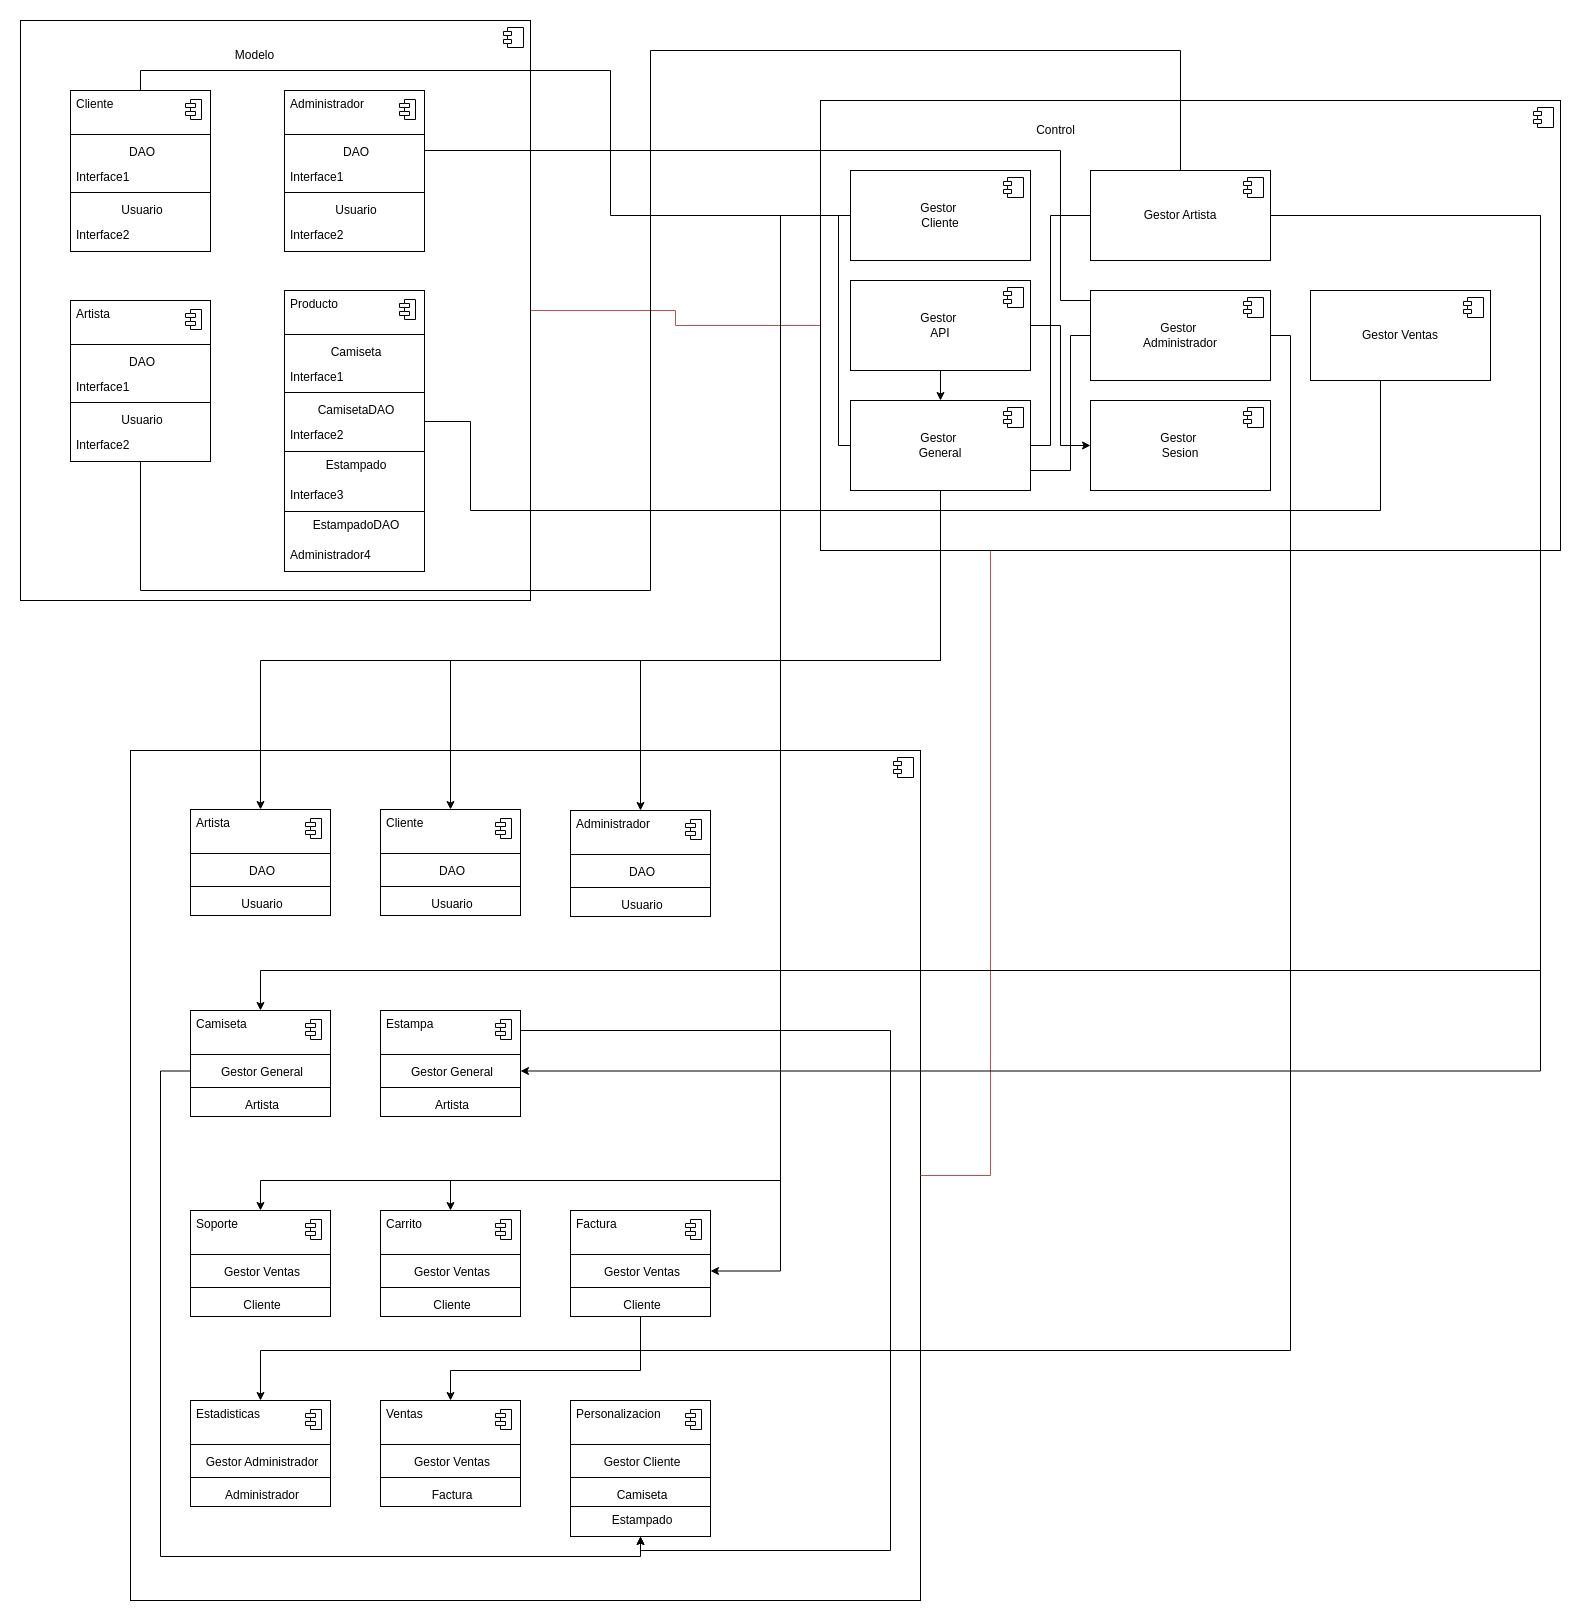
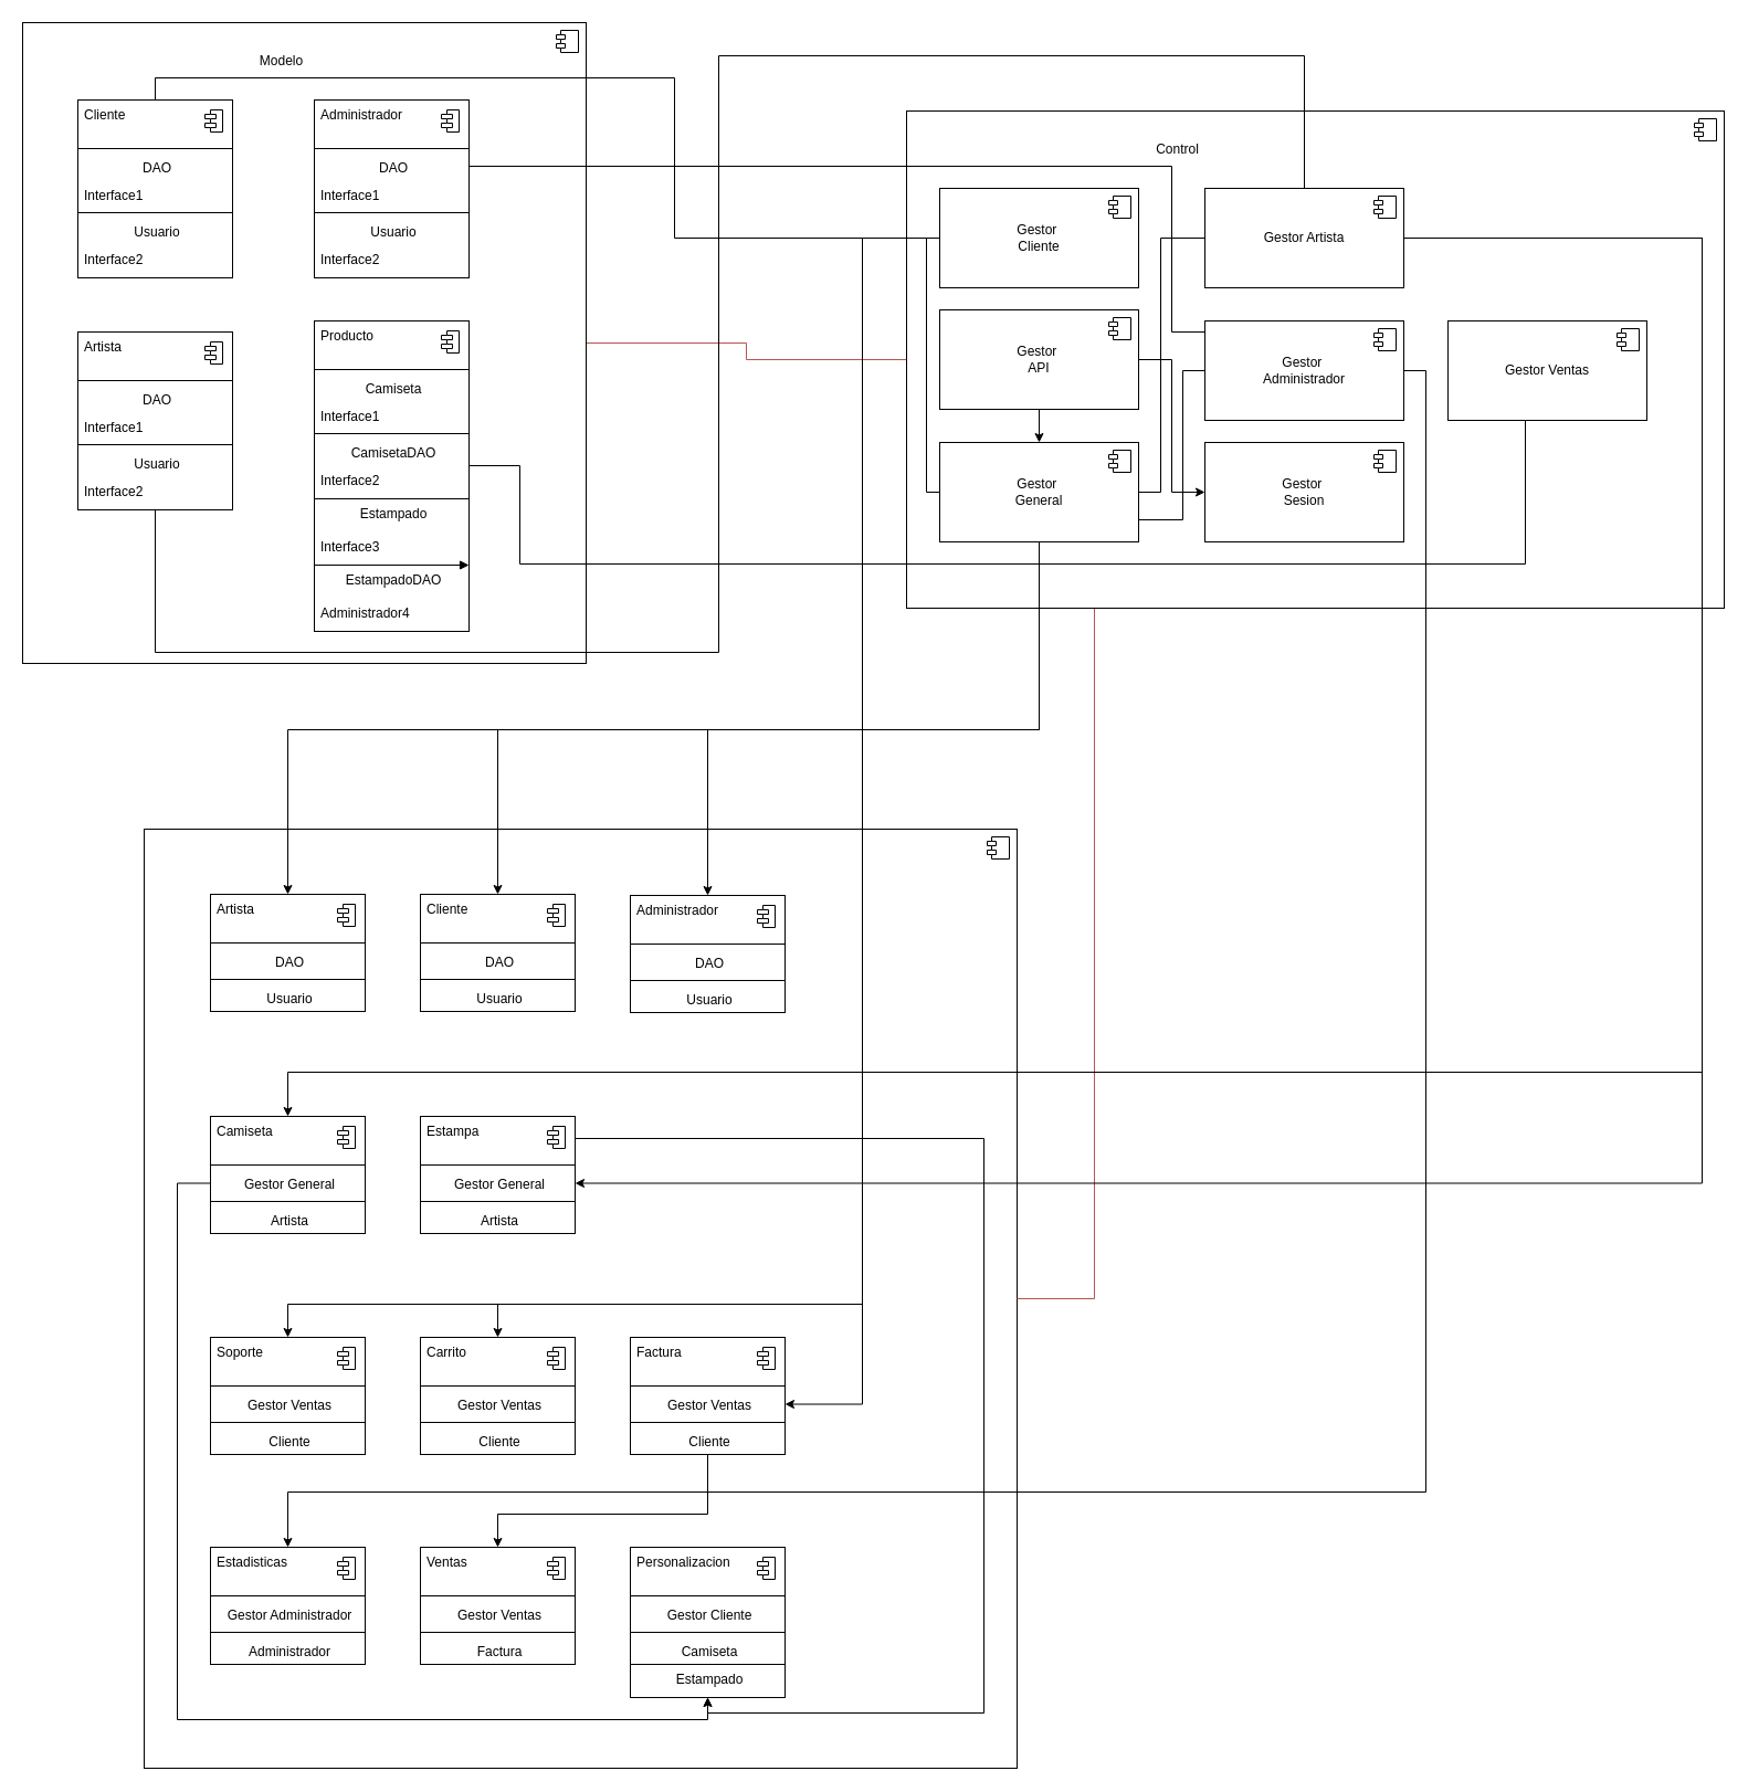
- <mxCell id="80" value="Control" style="text;html=1;align=center;verticalAlign=middle;resizable=0;points=[];autosize=1;strokeColor=none;fillColor=none;" vertex="1" parent="1"><mxGeometry x="1025" y="115" width="60" height="30" as="geometry" /></mxCell>
+ <mxCell id="80" value="Control" style="text;html=1;align=center;verticalAlign=middle;resizable=0;points=[];autosize=1;strokeColor=none;fillColor=none;" vertex="1" parent="1"><mxGeometry x="1035" y="120" width="60" height="30" as="geometry" /></mxCell>
- <mxCell id="52" value="" style="endArrow=none;html=1;rounded=0;entryX=1;entryY=1;entryDx=0;entryDy=0;exitX=0;exitY=0;exitDx=0;exitDy=0;" edge="1" parent="38" source="49" target="48"><mxGeometry width="50" height="50" relative="1" as="geometry"><mxPoint x="10" y="171" as="sourcePoint" /><mxPoint x="150" y="171" as="targetPoint" /></mxGeometry></mxCell>
+ <mxCell id="52" value="" style="endArrow=block;html=1;rounded=0;entryX=1;entryY=1;entryDx=0;entryDy=0;exitX=0;exitY=0;exitDx=0;exitDy=0;" edge="1" parent="38" source="49" target="48"><mxGeometry width="50" height="50" relative="1" as="geometry"><mxPoint x="10" y="171" as="sourcePoint" /><mxPoint x="150" y="171" as="targetPoint" /></mxGeometry></mxCell>
